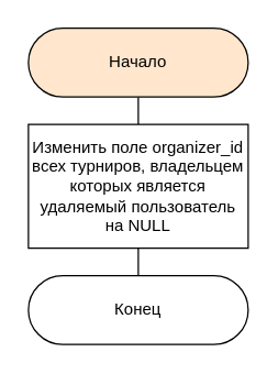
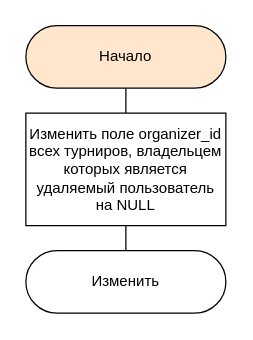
- <mxCell id="4" value="&lt;font style=&quot;font-size: 12px;&quot;&gt;Конец&lt;/font&gt;" style="rounded=1;whiteSpace=wrap;html=1;fontFamily=Helvetica;fontSize=12;arcSize=50;fontStyle=0" vertex="1" parent="1"><mxGeometry x="20" y="200" width="160" height="50" as="geometry" /></mxCell>
+ <mxCell id="4" value="&lt;font style=&quot;font-size: 12px;&quot;&gt;Изменить&lt;/font&gt;" style="rounded=1;whiteSpace=wrap;html=1;fontFamily=Helvetica;fontSize=12;arcSize=50;fontStyle=0" vertex="1" parent="1"><mxGeometry x="20" y="200" width="160" height="50" as="geometry" /></mxCell>
